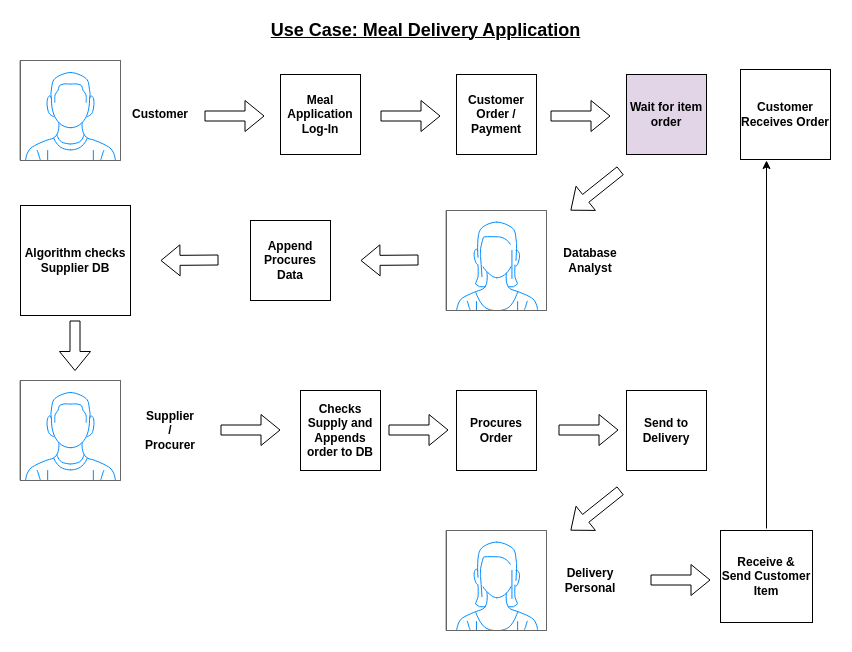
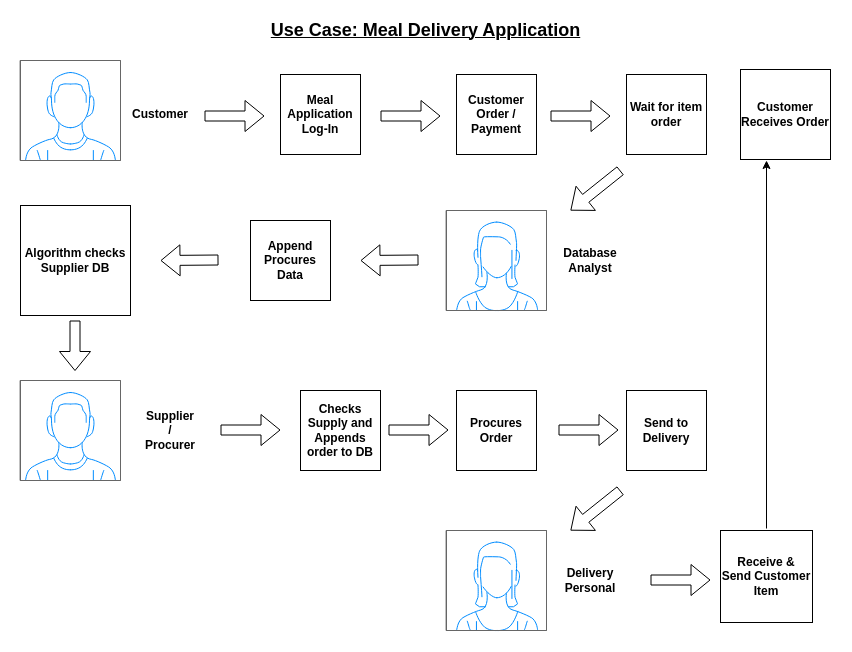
- <mxCell id="18" value="&lt;b&gt;Wait for item order&lt;/b&gt;" style="whiteSpace=wrap;html=1;aspect=fixed;fillColor=#e1d5e7;" vertex="1" parent="1"><mxGeometry x="626" y="74" width="80" height="80" as="geometry" /></mxCell>
+ <mxCell id="18" value="&lt;b&gt;Wait for item order&lt;/b&gt;" style="whiteSpace=wrap;html=1;aspect=fixed;" vertex="1" parent="1"><mxGeometry x="626" y="74" width="80" height="80" as="geometry" /></mxCell>
